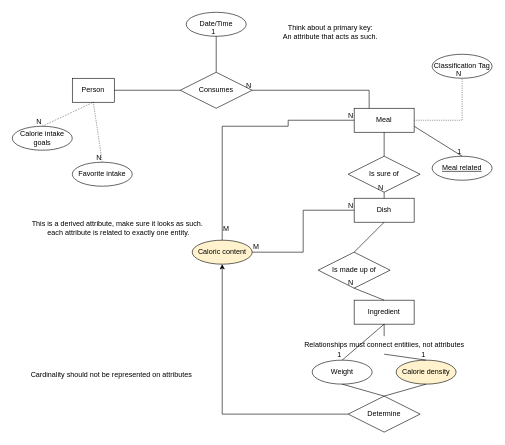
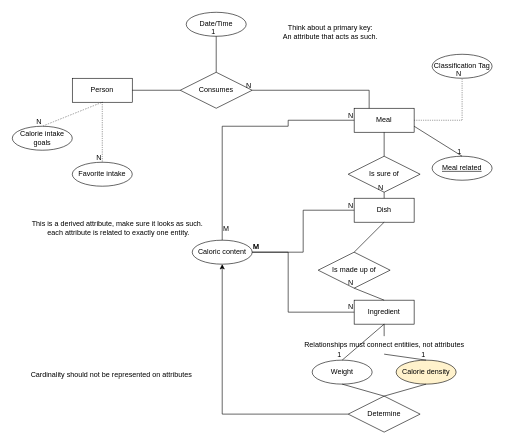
- <mxCell id="18" value="Person" style="whiteSpace=wrap;html=1;align=center;" parent="1" vertex="1"><mxGeometry x="120" y="130" width="70" height="40" as="geometry" /></mxCell>
+ <mxCell id="18" value="Person" style="whiteSpace=wrap;html=1;align=center;" parent="1" vertex="1"><mxGeometry x="120" y="130" width="100" height="40" as="geometry" /></mxCell>
- <mxCell id="5" value="&lt;div&gt;Caloric content&lt;/div&gt;" style="ellipse;whiteSpace=wrap;html=1;align=center;fillColor=#fff2cc;" parent="1" vertex="1"><mxGeometry x="320" y="400" width="100" height="40" as="geometry" /></mxCell>
+ <mxCell id="5" value="&lt;div&gt;Caloric content&lt;/div&gt;" style="ellipse;whiteSpace=wrap;html=1;align=center;" parent="1" vertex="1"><mxGeometry x="320" y="400" width="100" height="40" as="geometry" /></mxCell>
+ <mxCell id="6" value="" style="endArrow=none;html=1;rounded=0;exitX=1;exitY=0.5;exitDx=0;exitDy=0;entryX=0;entryY=0.5;entryDx=0;entryDy=0;edgeStyle=orthogonalEdgeStyle;" parent="1" source="5" target="4" edge="1"><mxGeometry relative="1" as="geometry"><mxPoint x="420" y="370" as="sourcePoint" /><mxPoint x="1240.4" y="190" as="targetPoint" /><Array as="points"><mxPoint x="480" y="420" /><mxPoint x="480" y="520" /></Array></mxGeometry></mxCell>
+ <mxCell id="7" value="M" style="resizable=0;html=1;whiteSpace=wrap;align=left;verticalAlign=bottom;" parent="6" connectable="0" vertex="1"><mxGeometry x="-1" relative="1" as="geometry" /></mxCell>
+ <mxCell id="8" value="N" style="resizable=0;html=1;whiteSpace=wrap;align=right;verticalAlign=bottom;" parent="6" connectable="0" vertex="1"><mxGeometry x="1" relative="1" as="geometry" /></mxCell>
